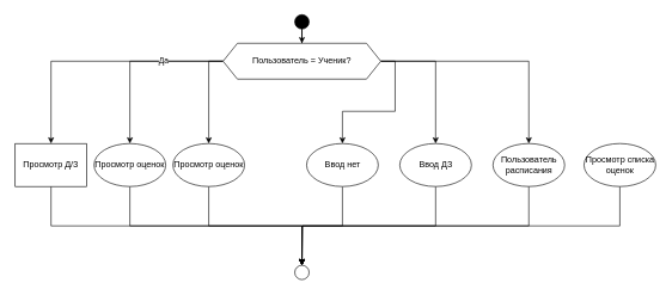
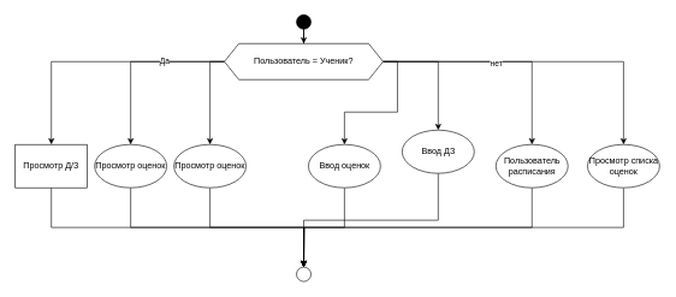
+ <mxCell id="11" style="edgeStyle=orthogonalEdgeStyle;rounded=0;orthogonalLoop=1;jettySize=auto;html=1;exitX=1;exitY=0.5;exitDx=0;exitDy=0;" edge="1" parent="1" source="13" target="19"><mxGeometry relative="1" as="geometry" /></mxCell>
+ <mxCell id="12" value="нет" style="edgeLabel;html=1;align=center;verticalAlign=middle;resizable=0;points=[];" vertex="1" connectable="0" parent="11"><mxGeometry x="-0.304" y="-1" relative="1" as="geometry"><mxPoint as="offset" /></mxGeometry></mxCell>
- <mxCell id="15" value="Ввод нет" style="ellipse;whiteSpace=wrap;html=1;" vertex="1" parent="1"><mxGeometry x="426.5" y="200" width="100" height="60" as="geometry" /></mxCell>
+ <mxCell id="15" value="Ввод оценок" style="ellipse;whiteSpace=wrap;html=1;" vertex="1" parent="1"><mxGeometry x="426.5" y="200" width="100" height="60" as="geometry" /></mxCell>
- <mxCell id="17" value="Ввод ДЗ" style="ellipse;whiteSpace=wrap;html=1;" vertex="1" parent="1"><mxGeometry x="556.5" y="200" width="100" height="60" as="geometry" /></mxCell>
+ <mxCell id="17" value="Ввод ДЗ" style="ellipse;whiteSpace=wrap;html=1;" vertex="1" parent="1"><mxGeometry x="556.5" y="180" width="100" height="60" as="geometry" /></mxCell>
